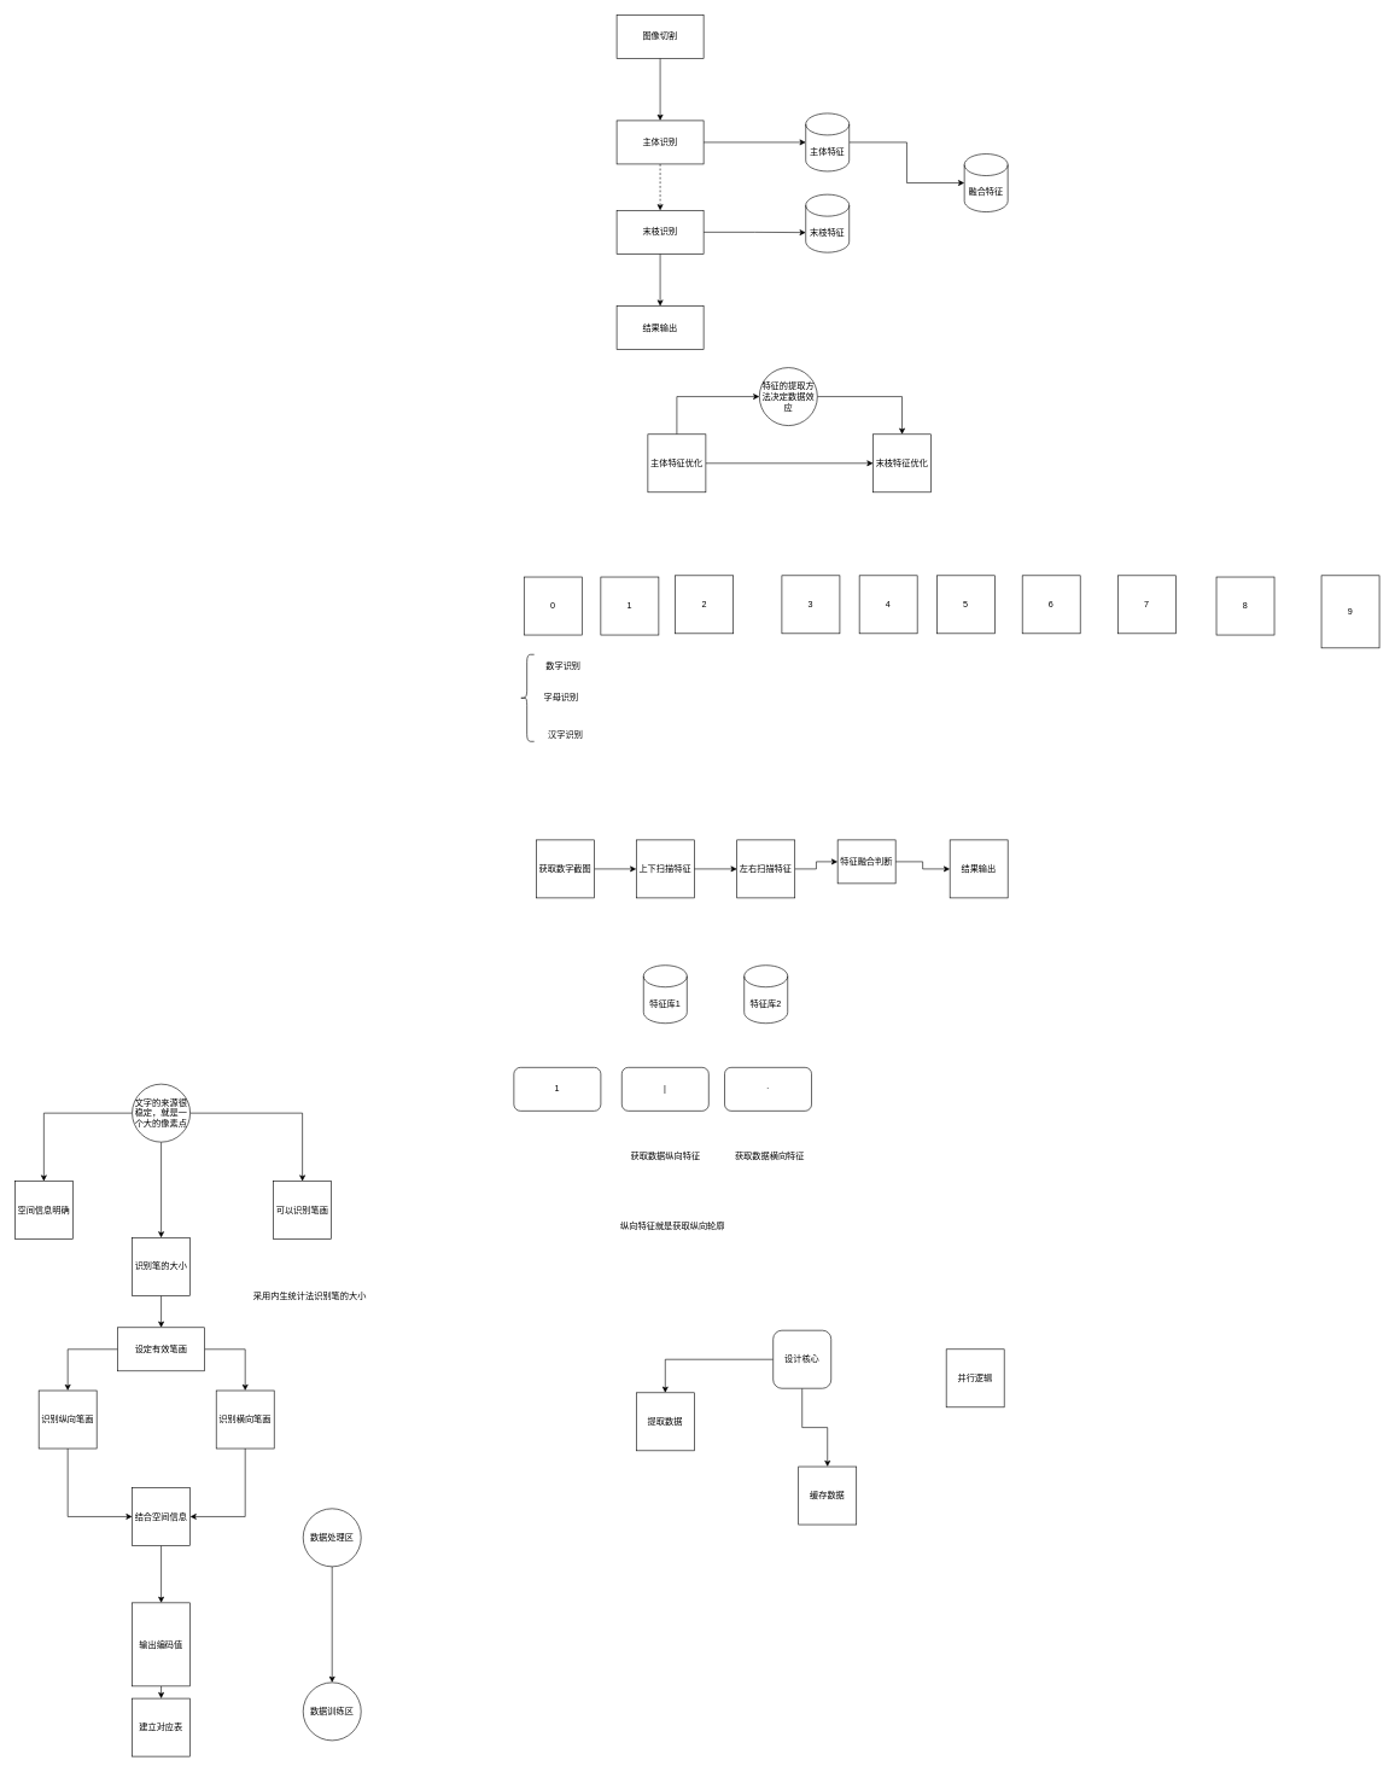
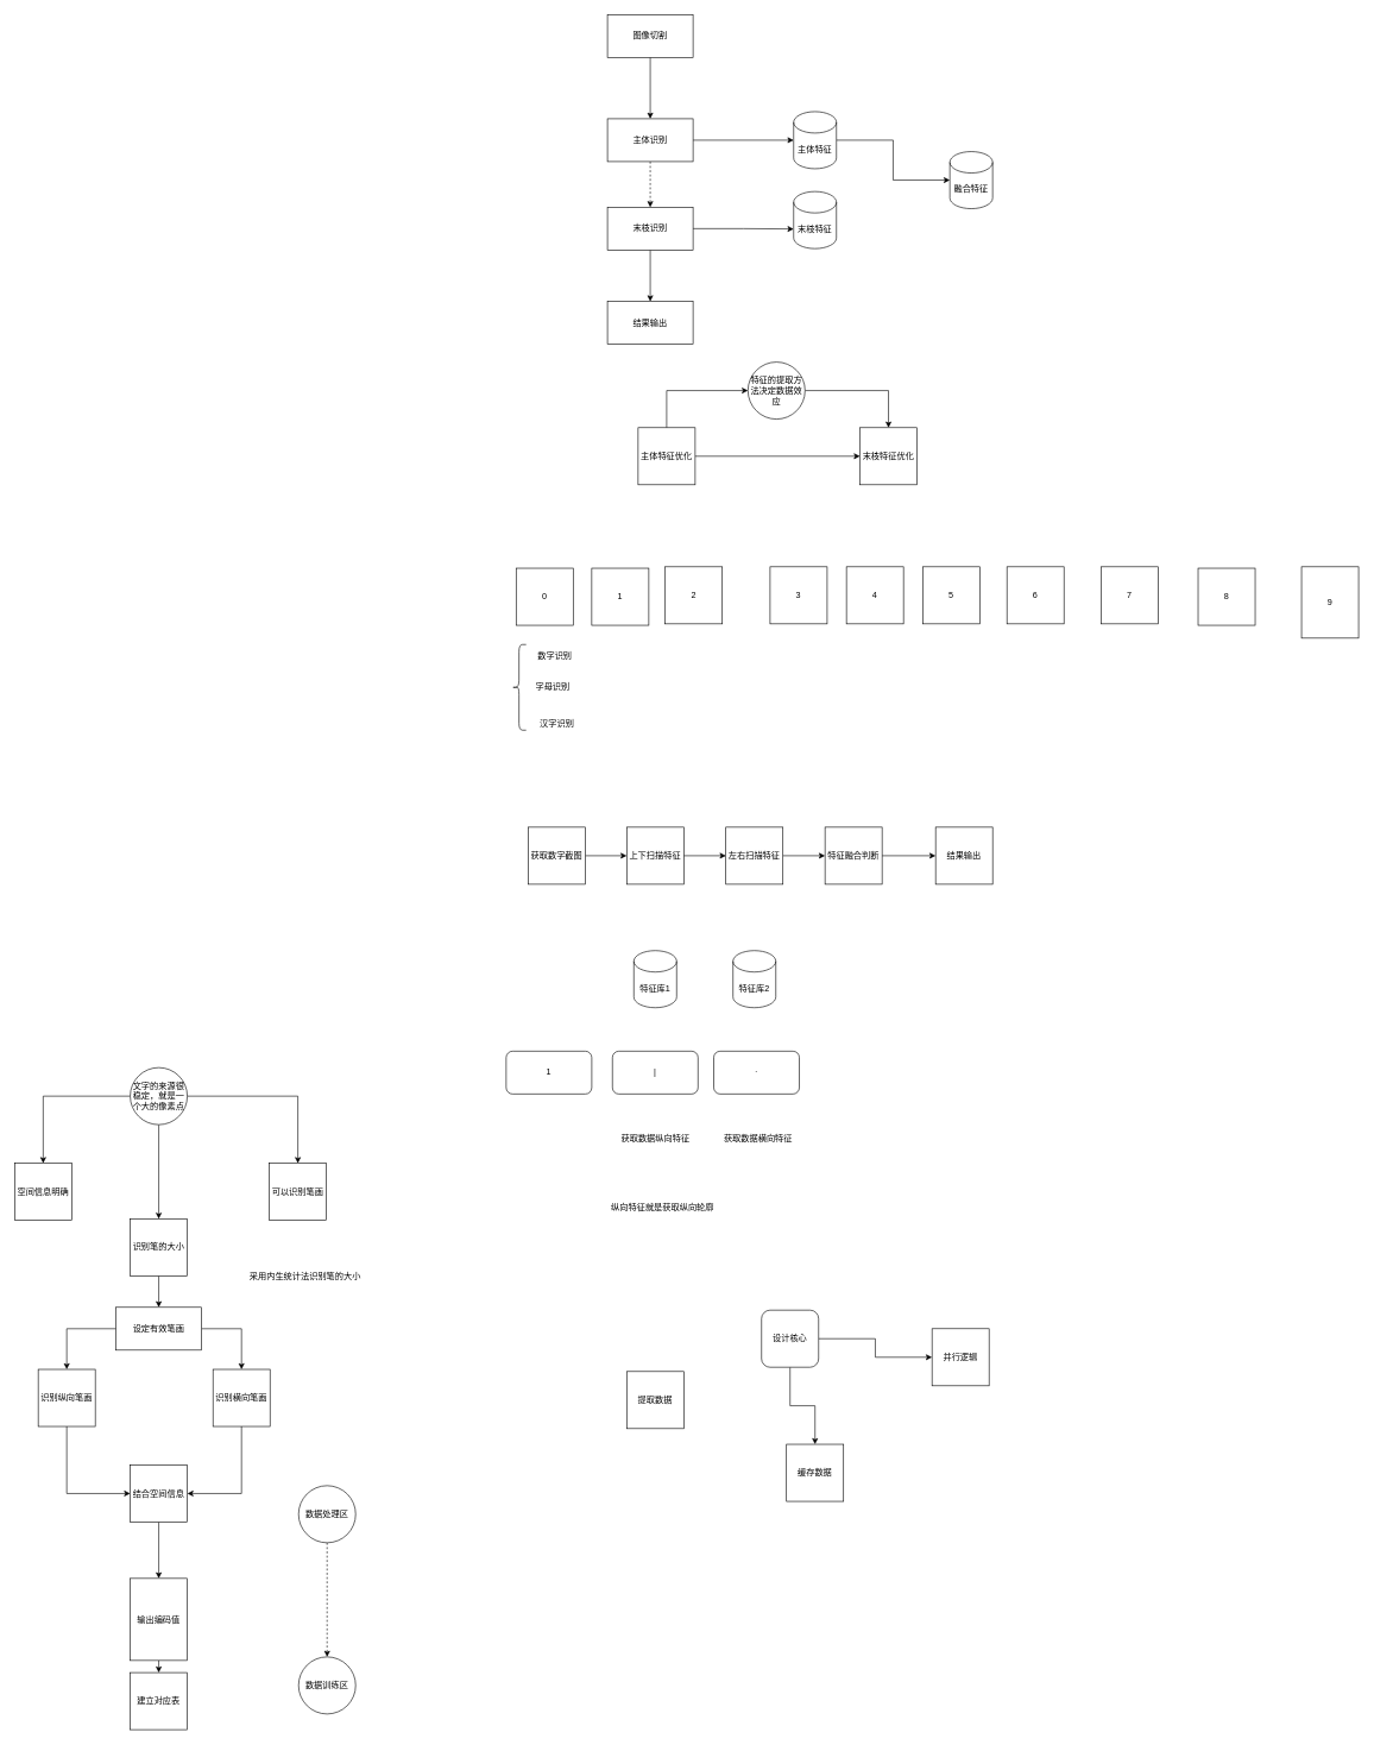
- <mxCell id="42" value="特征融合判断" style="whiteSpace=wrap;html=1;aspect=fixed;" parent="1" vertex="1"><mxGeometry x="1156" y="1159" width="80" height="60" as="geometry" /></mxCell>
+ <mxCell id="42" value="特征融合判断" style="whiteSpace=wrap;html=1;aspect=fixed;" parent="1" vertex="1"><mxGeometry x="1156" y="1159" width="80" height="80" as="geometry" /></mxCell>
- <mxCell id="52" style="edgeStyle=orthogonalEdgeStyle;rounded=0;orthogonalLoop=1;jettySize=auto;html=1;exitX=0;exitY=0.5;exitDx=0;exitDy=0;" parent="1" source="55" target="56" edge="1"><mxGeometry relative="1" as="geometry" /></mxCell>
+ <mxCell id="54" style="edgeStyle=orthogonalEdgeStyle;rounded=0;orthogonalLoop=1;jettySize=auto;html=1;exitX=1;exitY=0.5;exitDx=0;exitDy=0;" parent="1" source="55" target="58" edge="1"><mxGeometry relative="1" as="geometry" /></mxCell>
- <mxCell id="80" style="edgeStyle=orthogonalEdgeStyle;rounded=0;orthogonalLoop=1;jettySize=auto;html=1;exitX=0.5;exitY=1;exitDx=0;exitDy=0;" edge="1" parent="1" source="81" target="79"><mxGeometry relative="1" as="geometry" /></mxCell>
+ <mxCell id="80" style="edgeStyle=orthogonalEdgeStyle;rounded=0;orthogonalLoop=1;jettySize=auto;html=1;exitX=0.5;exitY=1;exitDx=0;exitDy=0;dashed=1;" edge="1" parent="1" source="81" target="79"><mxGeometry relative="1" as="geometry" /></mxCell>
